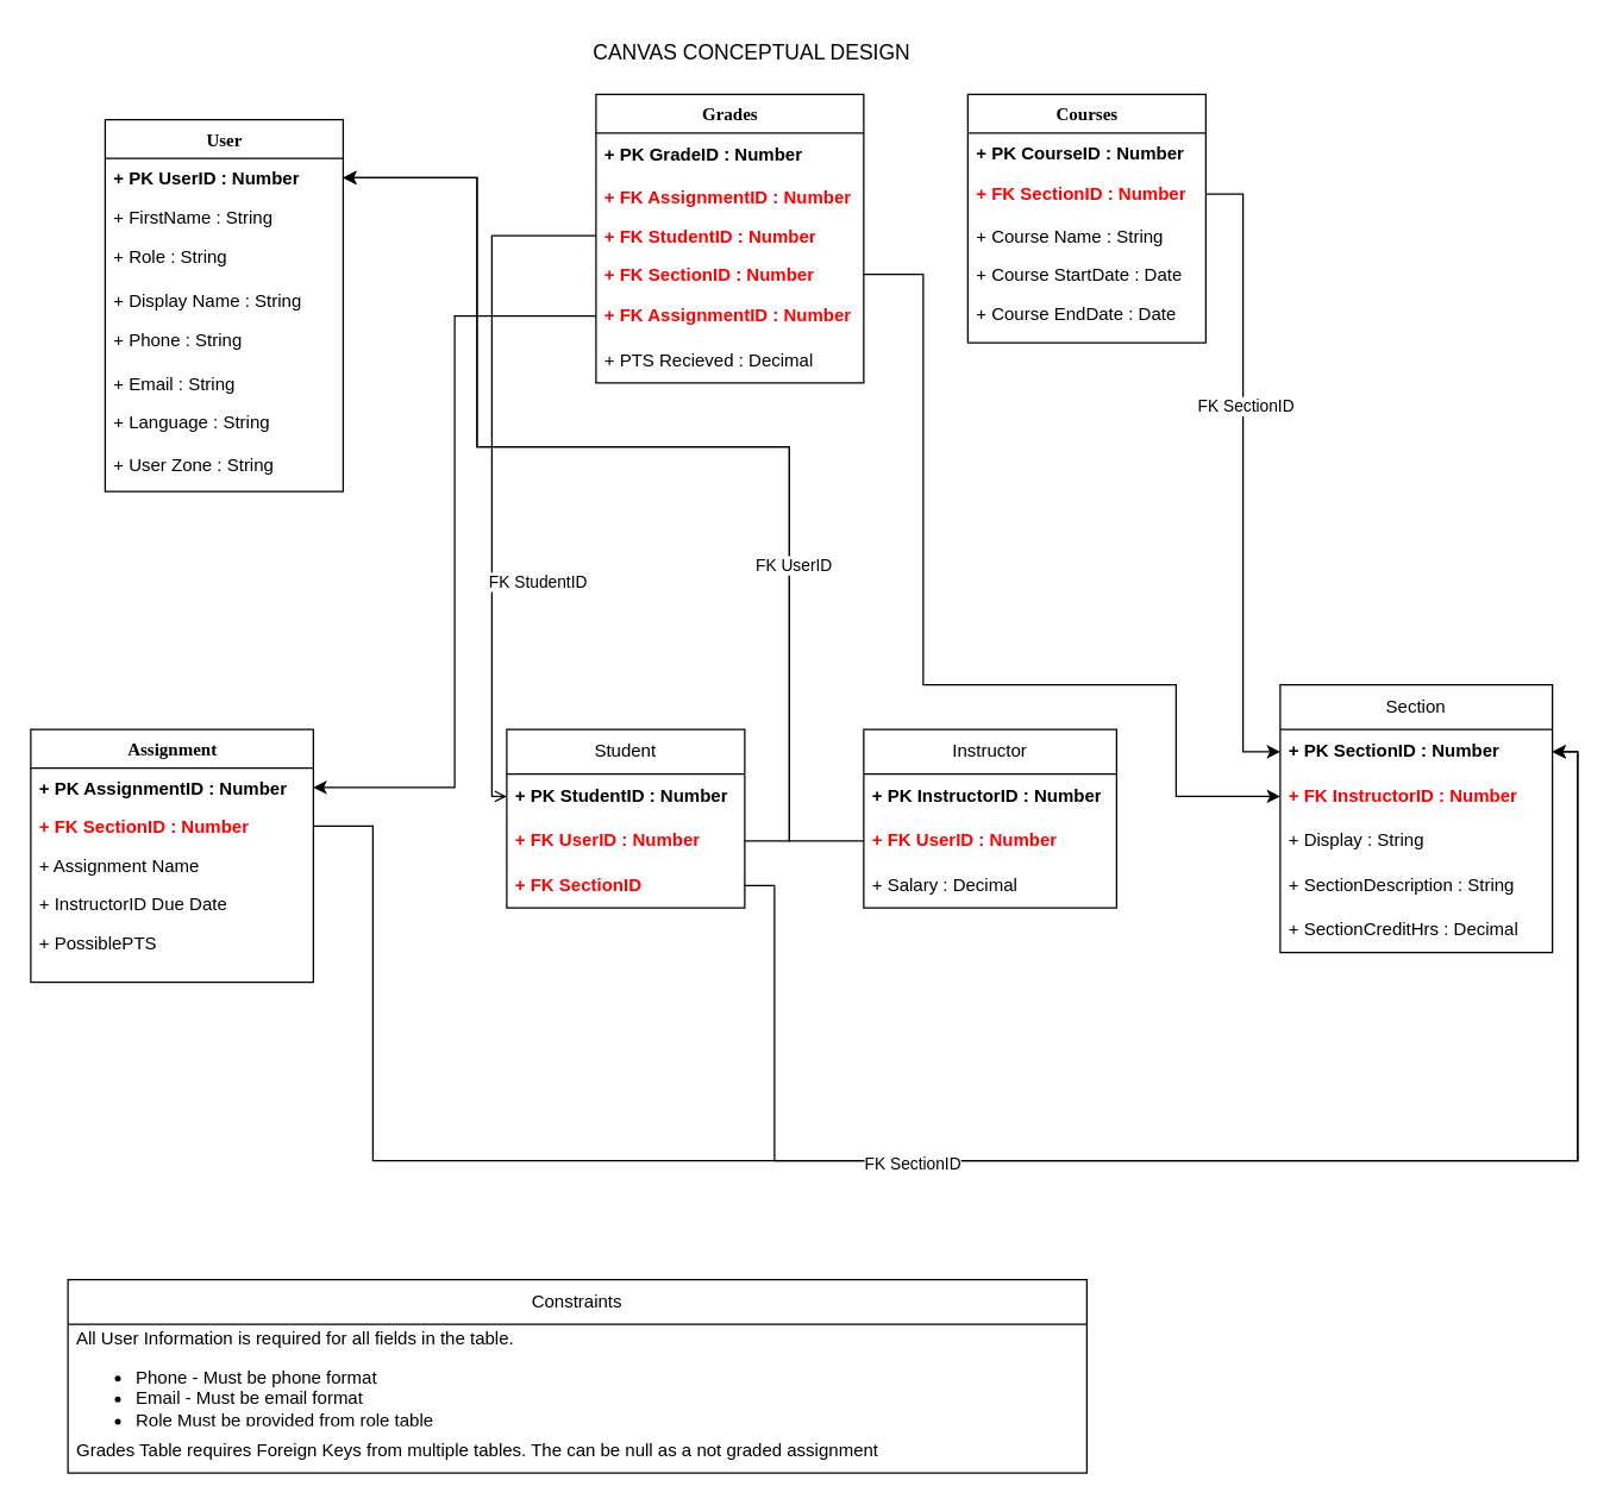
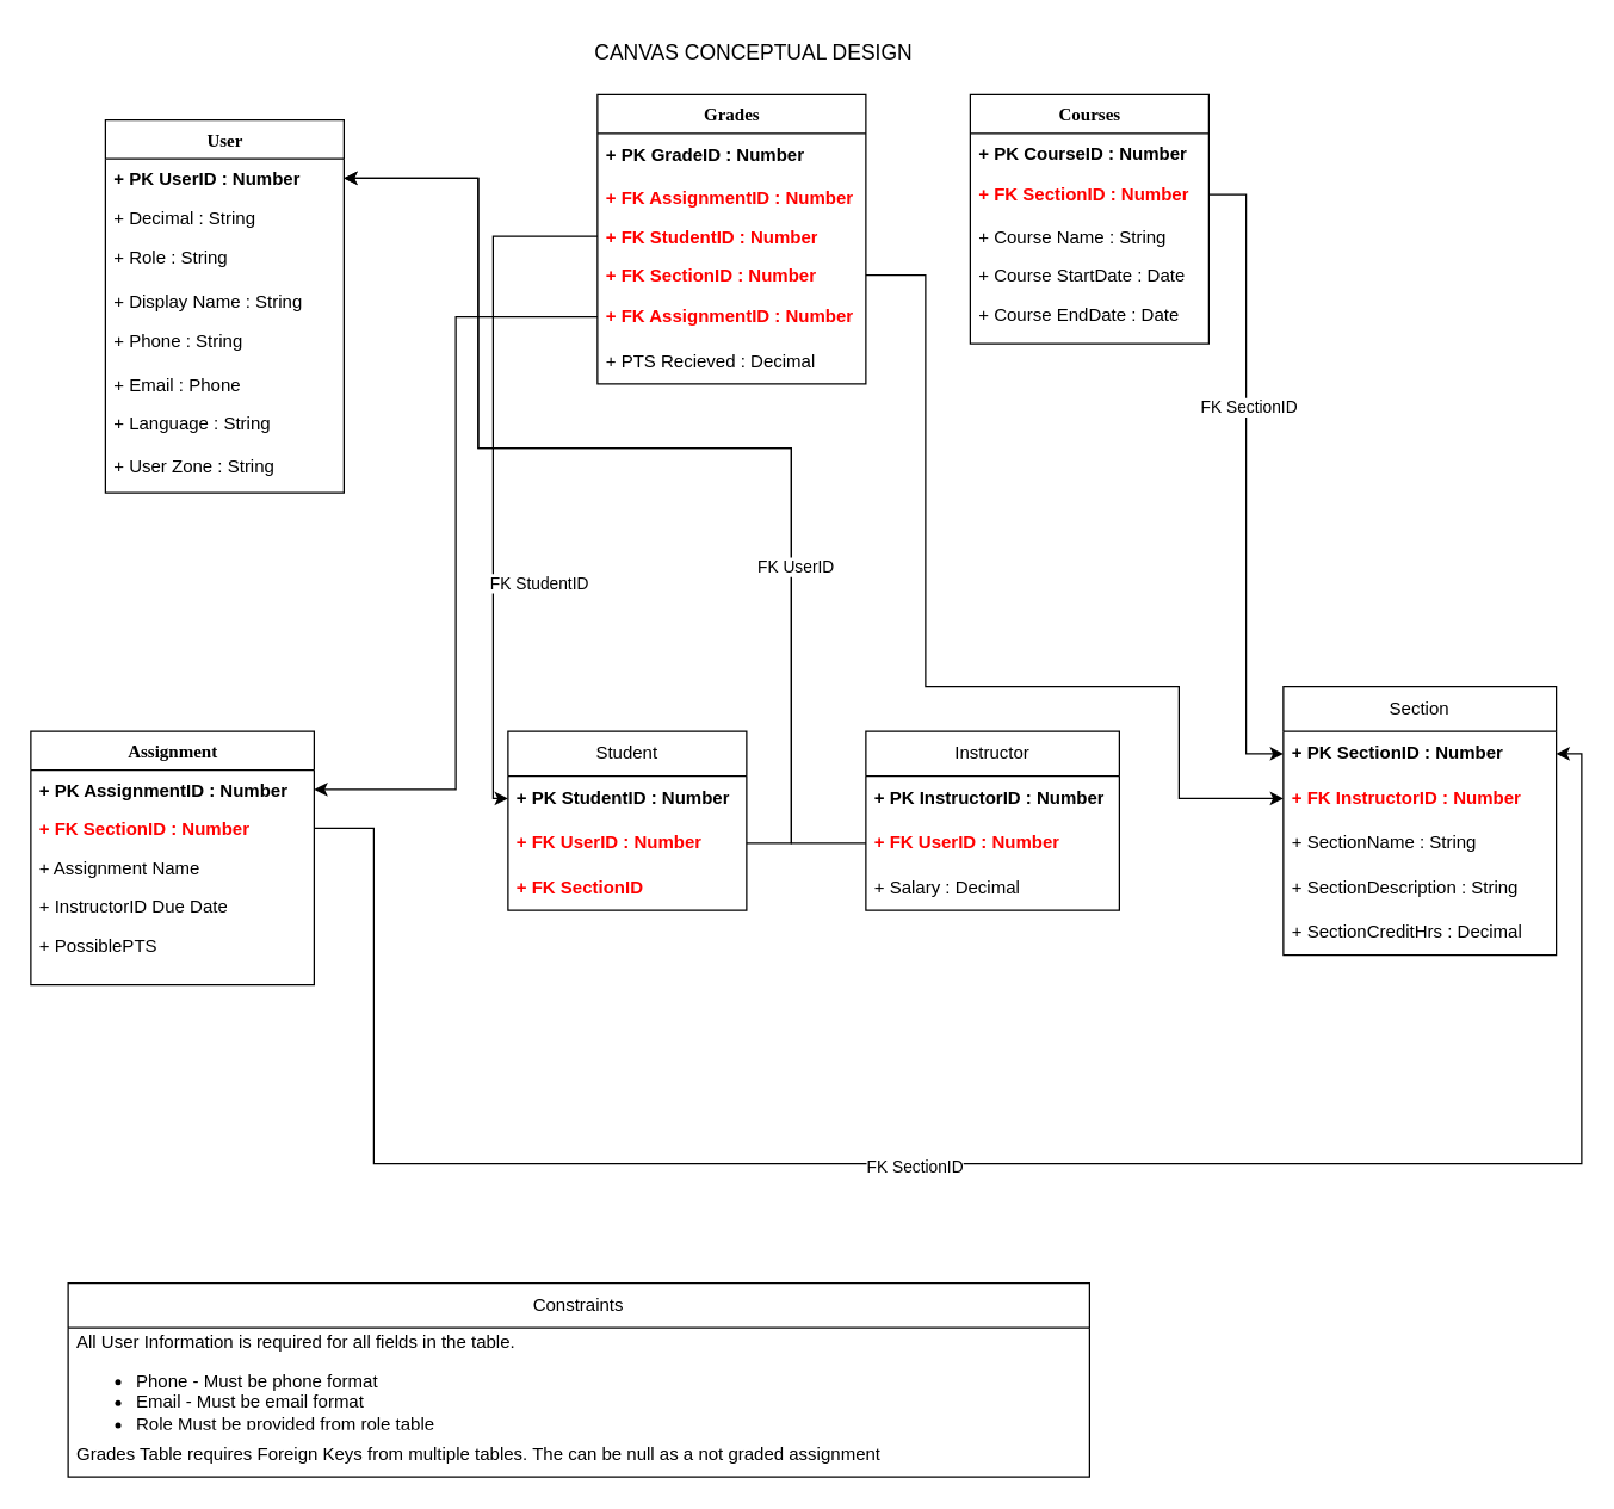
- <mxCell id="4" value="+ FirstName : String" style="text;html=1;strokeColor=none;fillColor=none;align=left;verticalAlign=top;spacingLeft=4;spacingRight=4;whiteSpace=wrap;overflow=hidden;rotatable=0;points=[[0,0.5],[1,0.5]];portConstraint=eastwest;" vertex="1" parent="2"><mxGeometry y="52" width="160" height="26" as="geometry" /></mxCell>
+ <mxCell id="4" value="+ Decimal : String" style="text;html=1;strokeColor=none;fillColor=none;align=left;verticalAlign=top;spacingLeft=4;spacingRight=4;whiteSpace=wrap;overflow=hidden;rotatable=0;points=[[0,0.5],[1,0.5]];portConstraint=eastwest;" vertex="1" parent="2"><mxGeometry y="52" width="160" height="26" as="geometry" /></mxCell>
- <mxCell id="8" value="+ Email&amp;nbsp;: String" style="text;html=1;strokeColor=none;fillColor=none;align=left;verticalAlign=top;spacingLeft=4;spacingRight=4;whiteSpace=wrap;overflow=hidden;rotatable=0;points=[[0,0.5],[1,0.5]];portConstraint=eastwest;" vertex="1" parent="2"><mxGeometry y="164" width="160" height="26" as="geometry" /></mxCell>
+ <mxCell id="8" value="+ Email&amp;nbsp;: Phone" style="text;html=1;strokeColor=none;fillColor=none;align=left;verticalAlign=top;spacingLeft=4;spacingRight=4;whiteSpace=wrap;overflow=hidden;rotatable=0;points=[[0,0.5],[1,0.5]];portConstraint=eastwest;" vertex="1" parent="2"><mxGeometry y="164" width="160" height="26" as="geometry" /></mxCell>
- <mxCell id="32" style="edgeStyle=elbowEdgeStyle;rounded=0;orthogonalLoop=1;jettySize=auto;html=1;entryX=0;entryY=0.5;entryDx=0;entryDy=0;exitX=0;exitY=0.5;exitDx=0;exitDy=0;endArrow=open;" edge="1" parent="1" source="14" target="48"><mxGeometry relative="1" as="geometry"><Array as="points"><mxPoint x="330" y="340" /></Array></mxGeometry></mxCell>
+ <mxCell id="32" style="edgeStyle=elbowEdgeStyle;rounded=0;orthogonalLoop=1;jettySize=auto;html=1;entryX=0;entryY=0.5;entryDx=0;entryDy=0;exitX=0;exitY=0.5;exitDx=0;exitDy=0;" edge="1" parent="1" source="14" target="48"><mxGeometry relative="1" as="geometry"><Array as="points"><mxPoint x="330" y="340" /></Array></mxGeometry></mxCell>
- <mxCell id="41" value="+ Display : String" style="text;strokeColor=none;fillColor=none;align=left;verticalAlign=middle;spacingLeft=4;spacingRight=4;overflow=hidden;points=[[0,0.5],[1,0.5]];portConstraint=eastwest;rotatable=0;whiteSpace=wrap;html=1;" vertex="1" parent="38"><mxGeometry y="90" width="183" height="30" as="geometry" /></mxCell>
+ <mxCell id="41" value="+ SectionName : String" style="text;strokeColor=none;fillColor=none;align=left;verticalAlign=middle;spacingLeft=4;spacingRight=4;overflow=hidden;points=[[0,0.5],[1,0.5]];portConstraint=eastwest;rotatable=0;whiteSpace=wrap;html=1;" vertex="1" parent="38"><mxGeometry y="90" width="183" height="30" as="geometry" /></mxCell>
- <mxCell id="57" style="edgeStyle=orthogonalEdgeStyle;rounded=0;orthogonalLoop=1;jettySize=auto;html=1;" edge="1" parent="1" source="50" target="39"><mxGeometry relative="1" as="geometry"><Array as="points"><mxPoint x="520" y="595" /><mxPoint x="520" y="780" /><mxPoint x="1060" y="780" /><mxPoint x="1060" y="505" /></Array></mxGeometry></mxCell>
